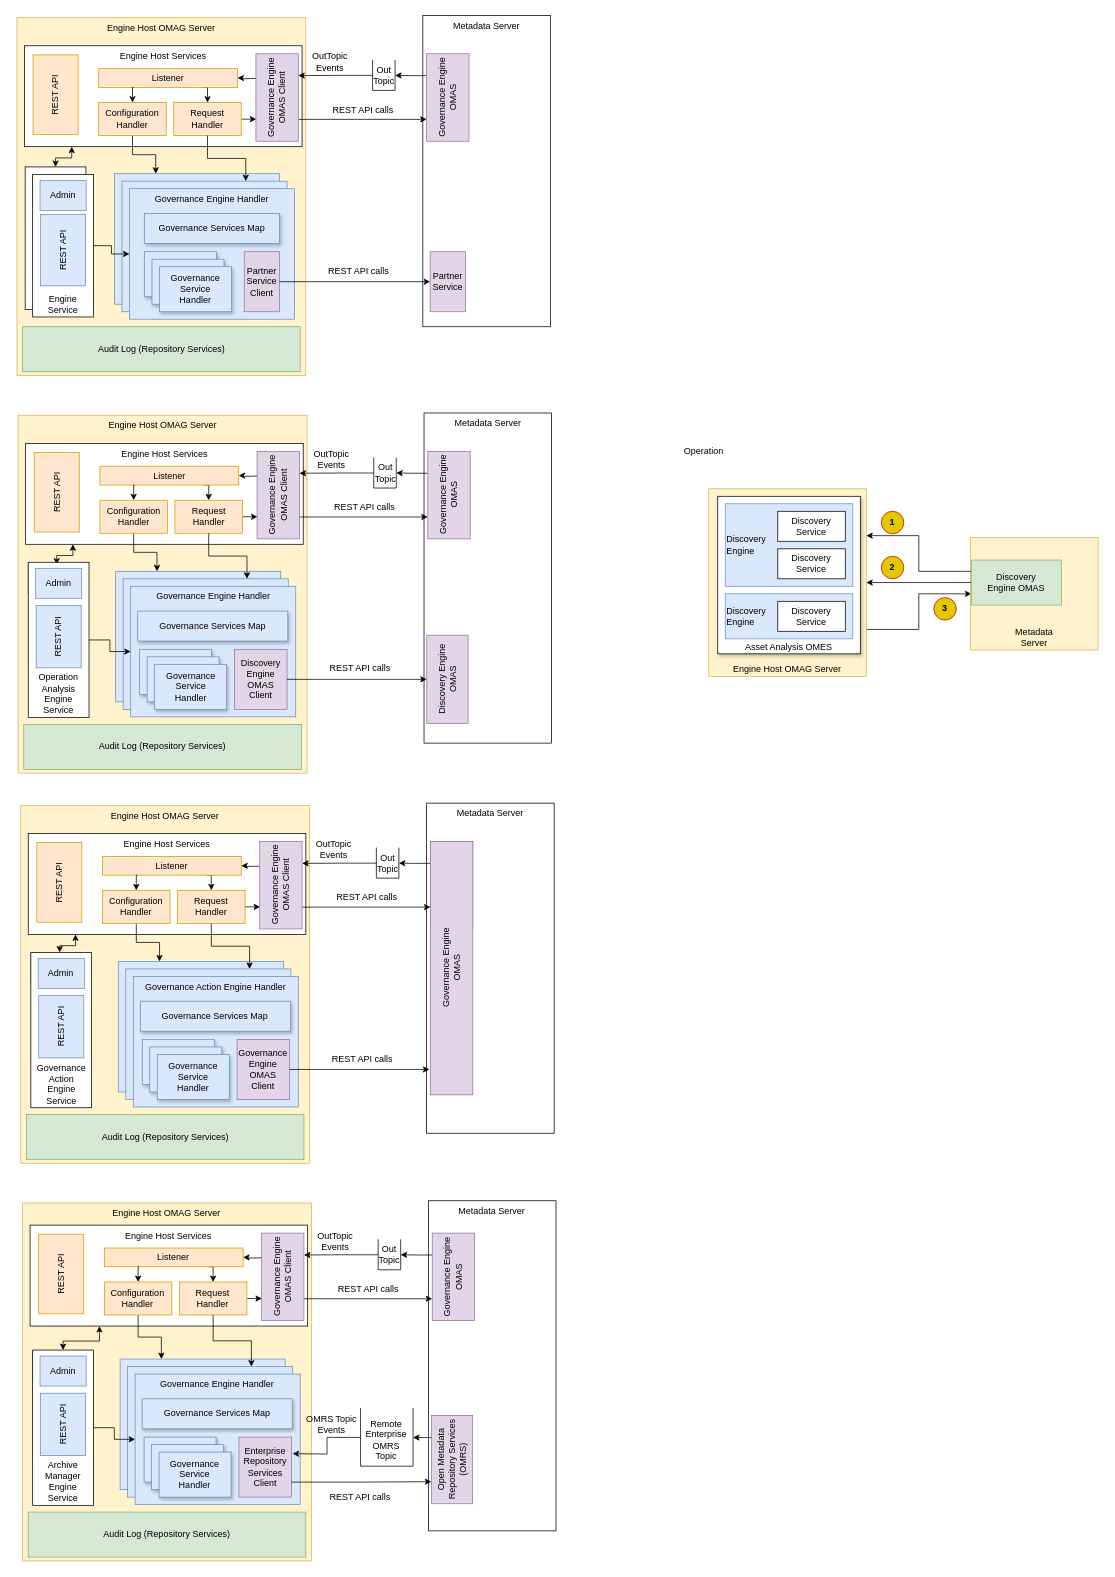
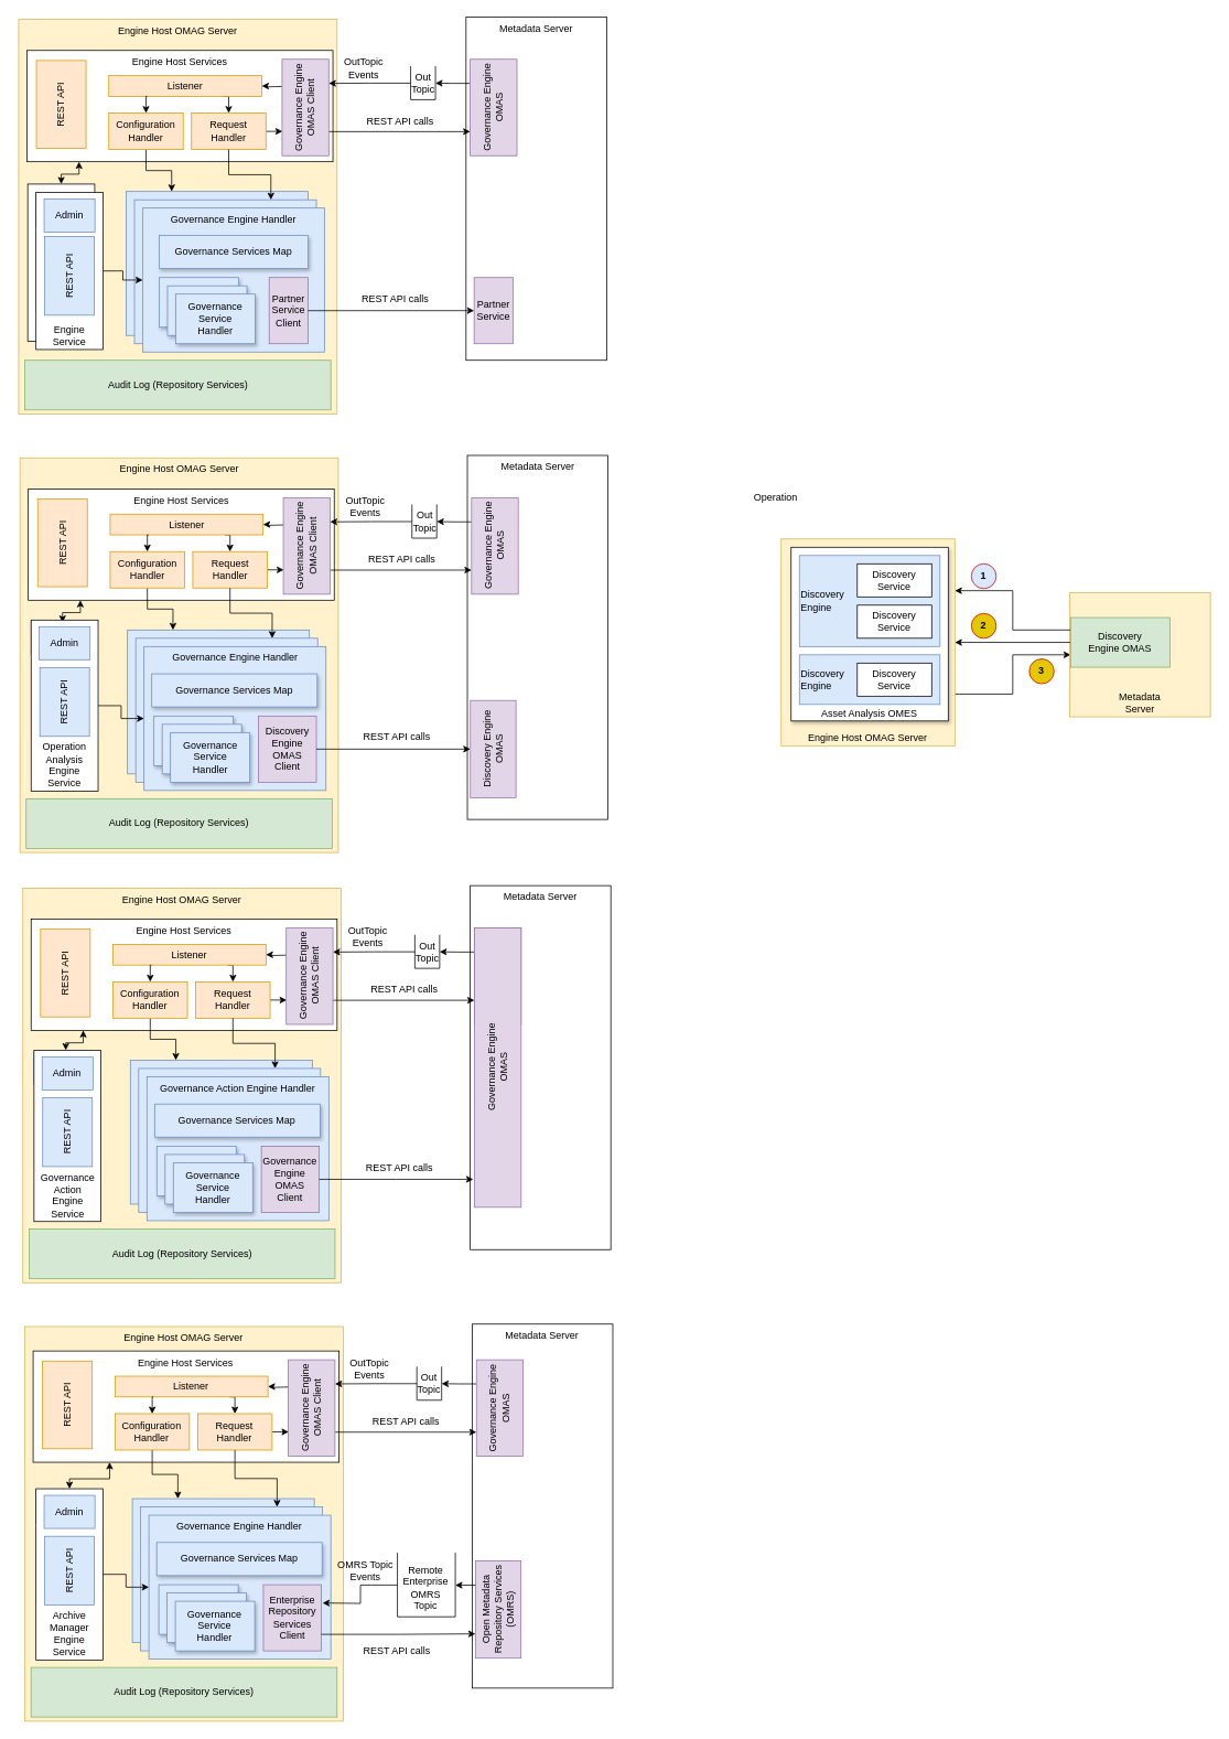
- <mxCell id="9" value="1" style="ellipse;whiteSpace=wrap;html=1;aspect=fixed;align=center;fontStyle=1;fillColor=#e3c800;strokeColor=#CC0000;fontColor=#000000;" parent="1" vertex="1"><mxGeometry x="1174.1" y="681" width="30" height="30" as="geometry" /></mxCell>
+ <mxCell id="9" value="1" style="ellipse;whiteSpace=wrap;html=1;aspect=fixed;align=center;fontStyle=1;fillColor=#dae8fc;strokeColor=#CC0000;fontColor=#000000;" parent="1" vertex="1"><mxGeometry x="1174.1" y="681" width="30" height="30" as="geometry" /></mxCell>
